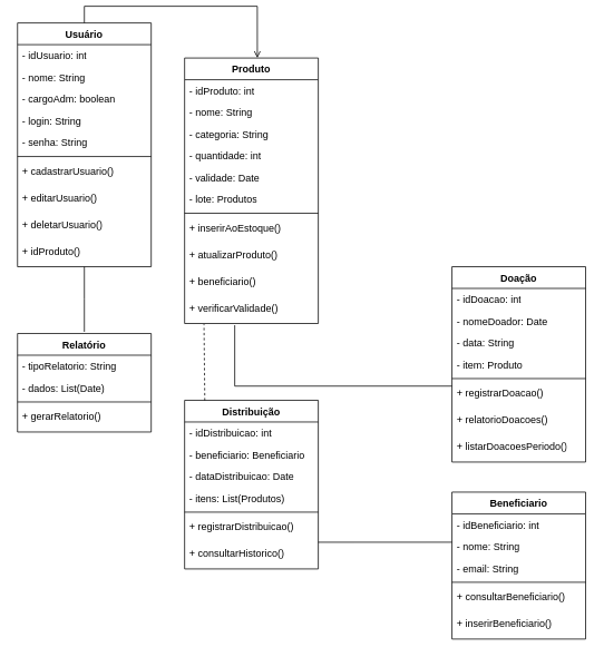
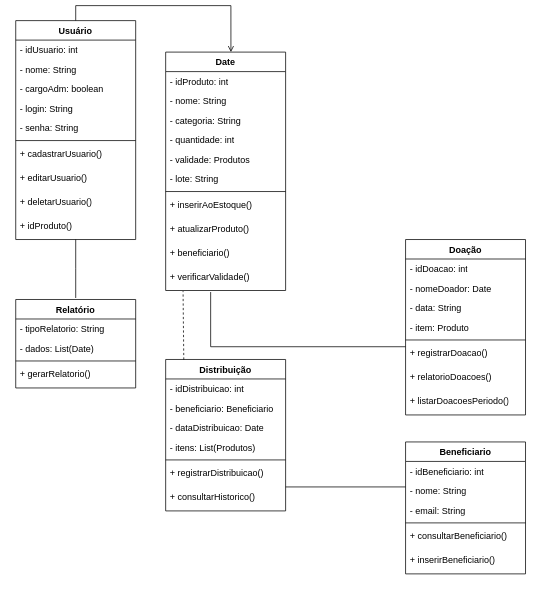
- <mxCell id="2" value="Produto" style="swimlane;fontStyle=1;align=center;verticalAlign=top;childLayout=stackLayout;horizontal=1;startSize=26;horizontalStack=0;resizeParent=1;resizeParentMax=0;resizeLast=0;collapsible=1;marginBottom=0;whiteSpace=wrap;html=1;" parent="1" vertex="1"><mxGeometry x="220" y="62" width="160" height="318" as="geometry" /></mxCell>
+ <mxCell id="2" value="Date" style="swimlane;fontStyle=1;align=center;verticalAlign=top;childLayout=stackLayout;horizontal=1;startSize=26;horizontalStack=0;resizeParent=1;resizeParentMax=0;resizeLast=0;collapsible=1;marginBottom=0;whiteSpace=wrap;html=1;" parent="1" vertex="1"><mxGeometry x="220" y="62" width="160" height="318" as="geometry" /></mxCell>
- <mxCell id="7" value="- validade: Date" style="text;strokeColor=none;fillColor=none;align=left;verticalAlign=top;spacingLeft=4;spacingRight=4;overflow=hidden;rotatable=0;points=[[0,0.5],[1,0.5]];portConstraint=eastwest;whiteSpace=wrap;html=1;" parent="2" vertex="1"><mxGeometry y="130" width="160" height="26" as="geometry" /></mxCell>
+ <mxCell id="7" value="- validade: Produtos" style="text;strokeColor=none;fillColor=none;align=left;verticalAlign=top;spacingLeft=4;spacingRight=4;overflow=hidden;rotatable=0;points=[[0,0.5],[1,0.5]];portConstraint=eastwest;whiteSpace=wrap;html=1;" parent="2" vertex="1"><mxGeometry y="130" width="160" height="26" as="geometry" /></mxCell>
- <mxCell id="8" value="- lote: Produtos" style="text;strokeColor=none;fillColor=none;align=left;verticalAlign=top;spacingLeft=4;spacingRight=4;overflow=hidden;rotatable=0;points=[[0,0.5],[1,0.5]];portConstraint=eastwest;whiteSpace=wrap;html=1;" parent="2" vertex="1"><mxGeometry y="156" width="160" height="26" as="geometry" /></mxCell>
+ <mxCell id="8" value="- lote: String" style="text;strokeColor=none;fillColor=none;align=left;verticalAlign=top;spacingLeft=4;spacingRight=4;overflow=hidden;rotatable=0;points=[[0,0.5],[1,0.5]];portConstraint=eastwest;whiteSpace=wrap;html=1;" parent="2" vertex="1"><mxGeometry y="156" width="160" height="26" as="geometry" /></mxCell>
